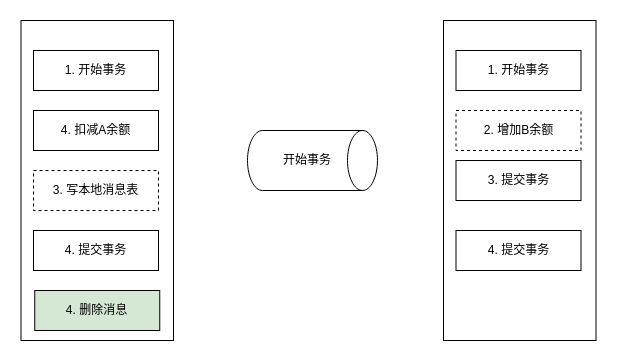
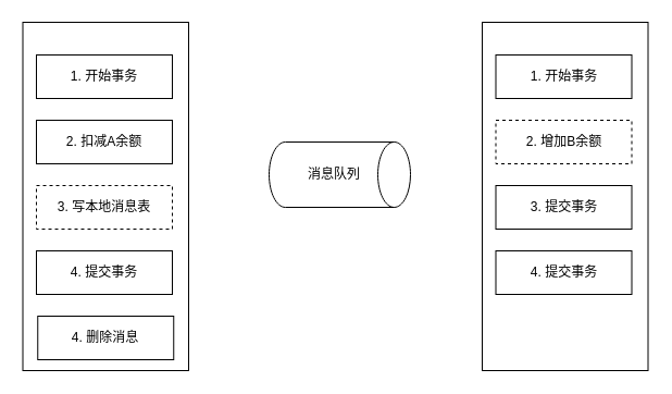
- <mxCell id="4" value="4. 扣减A余额" style="rounded=0;whiteSpace=wrap;html=1;" vertex="1" parent="1"><mxGeometry x="33" y="110" width="125" height="40" as="geometry" /></mxCell>
+ <mxCell id="4" value="2. 扣减A余额" style="rounded=0;whiteSpace=wrap;html=1;" vertex="1" parent="1"><mxGeometry x="33" y="110" width="125" height="40" as="geometry" /></mxCell>
- <mxCell id="8" value="开始事务" style="text;html=1;strokeColor=none;fillColor=none;align=center;verticalAlign=middle;whiteSpace=wrap;rounded=0;" vertex="1" parent="1"><mxGeometry x="277" y="145" width="60" height="30" as="geometry" /></mxCell>
+ <mxCell id="8" value="消息队列" style="text;html=1;strokeColor=none;fillColor=none;align=center;verticalAlign=middle;whiteSpace=wrap;rounded=0;" vertex="1" parent="1"><mxGeometry x="277" y="145" width="60" height="30" as="geometry" /></mxCell>
- <mxCell id="12" value="3. 提交事务" style="rounded=0;whiteSpace=wrap;html=1;" vertex="1" parent="1"><mxGeometry x="455.5" y="160" width="125" height="40" as="geometry" /></mxCell>
+ <mxCell id="12" value="3. 提交事务" style="rounded=0;whiteSpace=wrap;html=1;" vertex="1" parent="1"><mxGeometry x="455.5" y="170" width="125" height="40" as="geometry" /></mxCell>
- <mxCell id="14" value="4. 删除消息" style="rounded=0;whiteSpace=wrap;html=1;fillColor=#d5e8d4;" vertex="1" parent="1"><mxGeometry x="34.25" y="290" width="125" height="40" as="geometry" /></mxCell>
+ <mxCell id="14" value="4. 删除消息" style="rounded=0;whiteSpace=wrap;html=1;" vertex="1" parent="1"><mxGeometry x="34.25" y="290" width="125" height="40" as="geometry" /></mxCell>
